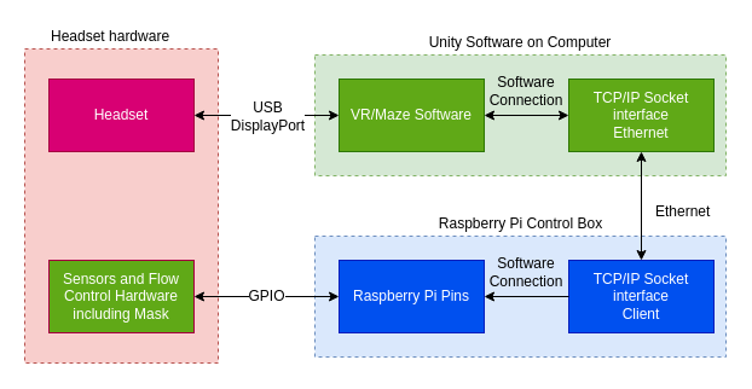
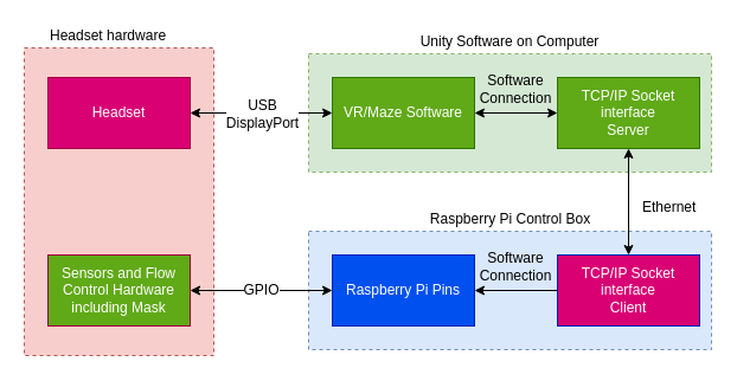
- <mxCell id="4" value="TCP/IP Socket interface&lt;br&gt;Ethernet" style="rounded=0;whiteSpace=wrap;html=1;fillColor=#60a917;strokeColor=#2D7600;fontColor=#ffffff;" parent="1" vertex="1"><mxGeometry x="470" y="65" width="120" height="60" as="geometry" /></mxCell>
+ <mxCell id="4" value="TCP/IP Socket interface&lt;br&gt;Server" style="rounded=0;whiteSpace=wrap;html=1;fillColor=#60a917;strokeColor=#2D7600;fontColor=#ffffff;" parent="1" vertex="1"><mxGeometry x="470" y="65" width="120" height="60" as="geometry" /></mxCell>
- <mxCell id="11" value="TCP/IP Socket interface&lt;br&gt;Client" style="rounded=0;whiteSpace=wrap;html=1;fillColor=#0050ef;strokeColor=#001DBC;fontColor=#ffffff;" parent="1" vertex="1"><mxGeometry x="470" y="215" width="120" height="60" as="geometry" /></mxCell>
+ <mxCell id="11" value="TCP/IP Socket interface&lt;br&gt;Client" style="rounded=0;whiteSpace=wrap;html=1;fillColor=#d80073;strokeColor=#001DBC;fontColor=#ffffff;" parent="1" vertex="1"><mxGeometry x="470" y="215" width="120" height="60" as="geometry" /></mxCell>
